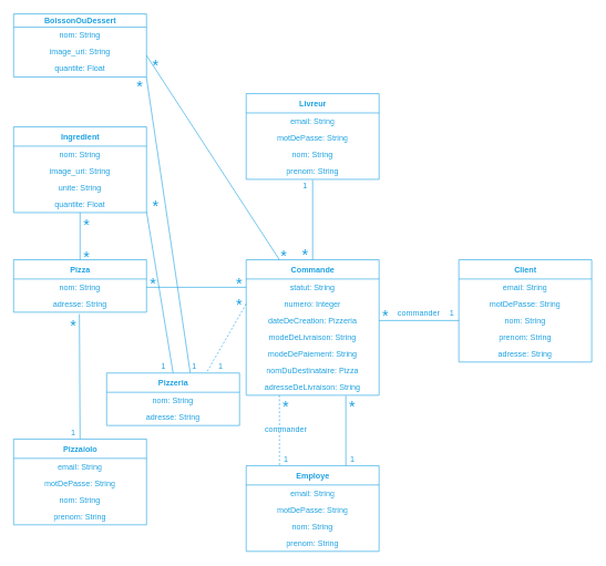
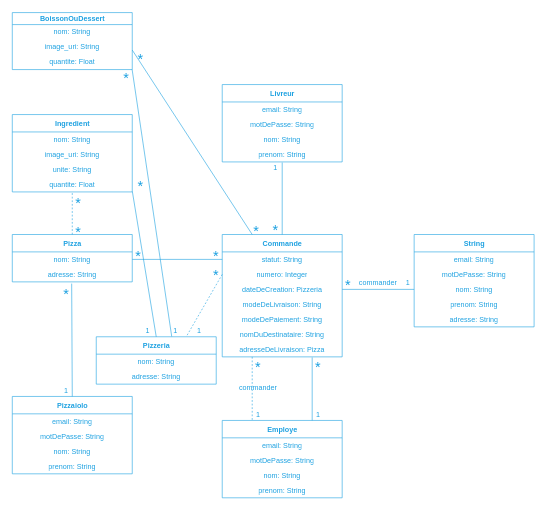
- <mxCell id="53" style="edgeStyle=none;rounded=0;orthogonalLoop=1;jettySize=auto;html=1;exitX=0.5;exitY=0;exitDx=0;exitDy=0;entryX=0.5;entryY=1;entryDx=0;entryDy=0;endArrow=none;endFill=0;strokeColor=#1DA1E1;" parent="1" source="54" target="48" edge="1"><mxGeometry relative="1" as="geometry" /></mxCell>
+ <mxCell id="53" style="edgeStyle=none;rounded=0;orthogonalLoop=1;jettySize=auto;html=1;exitX=0.5;exitY=0;exitDx=0;exitDy=0;entryX=0.5;entryY=1;entryDx=0;entryDy=0;endArrow=none;endFill=0;strokeColor=#1DA1E1;dashed=1;" parent="1" source="54" target="48" edge="1"><mxGeometry relative="1" as="geometry" /></mxCell>
- <mxCell id="11" value="&lt;font color=&quot;#1da1e1&quot;&gt;Client&lt;/font&gt;" style="swimlane;fontStyle=1;align=center;verticalAlign=middle;childLayout=stackLayout;horizontal=1;startSize=29;horizontalStack=0;resizeParent=1;resizeParentMax=0;resizeLast=0;collapsible=0;marginBottom=0;html=1;fillColor=none;strokeColor=#1DA1E1;" parent="1" vertex="1"><mxGeometry x="690" y="390" width="200" height="154" as="geometry" /></mxCell>
+ <mxCell id="11" value="&lt;font color=&quot;#1da1e1&quot;&gt;String&lt;/font&gt;" style="swimlane;fontStyle=1;align=center;verticalAlign=middle;childLayout=stackLayout;horizontal=1;startSize=29;horizontalStack=0;resizeParent=1;resizeParentMax=0;resizeLast=0;collapsible=0;marginBottom=0;html=1;fillColor=none;strokeColor=#1DA1E1;" parent="1" vertex="1"><mxGeometry x="690" y="390" width="200" height="154" as="geometry" /></mxCell>
- <mxCell id="9" value="&lt;span style=&quot;color: rgb(29 , 161 , 225)&quot;&gt;nomDuDestinataire: Pizza&lt;/span&gt;" style="text;html=1;strokeColor=none;fillColor=none;align=center;verticalAlign=middle;spacingLeft=4;spacingRight=4;overflow=hidden;rotatable=0;points=[[0,0.5],[1,0.5]];portConstraint=eastwest;" vertex="1" parent="3"><mxGeometry y="154" width="200" height="25" as="geometry" /></mxCell>
+ <mxCell id="9" value="&lt;span style=&quot;color: rgb(29 , 161 , 225)&quot;&gt;nomDuDestinataire: String&lt;/span&gt;" style="text;html=1;strokeColor=none;fillColor=none;align=center;verticalAlign=middle;spacingLeft=4;spacingRight=4;overflow=hidden;rotatable=0;points=[[0,0.5],[1,0.5]];portConstraint=eastwest;" vertex="1" parent="3"><mxGeometry y="154" width="200" height="25" as="geometry" /></mxCell>
- <mxCell id="10" value="&lt;span style=&quot;color: rgb(29 , 161 , 225)&quot;&gt;adresseDeLivraison: String&lt;/span&gt;" style="text;html=1;strokeColor=none;fillColor=none;align=center;verticalAlign=middle;spacingLeft=4;spacingRight=4;overflow=hidden;rotatable=0;points=[[0,0.5],[1,0.5]];portConstraint=eastwest;" vertex="1" parent="3"><mxGeometry y="179" width="200" height="25" as="geometry" /></mxCell>
+ <mxCell id="10" value="&lt;span style=&quot;color: rgb(29 , 161 , 225)&quot;&gt;adresseDeLivraison: Pizza&lt;/span&gt;" style="text;html=1;strokeColor=none;fillColor=none;align=center;verticalAlign=middle;spacingLeft=4;spacingRight=4;overflow=hidden;rotatable=0;points=[[0,0.5],[1,0.5]];portConstraint=eastwest;" vertex="1" parent="3"><mxGeometry y="179" width="200" height="25" as="geometry" /></mxCell>
